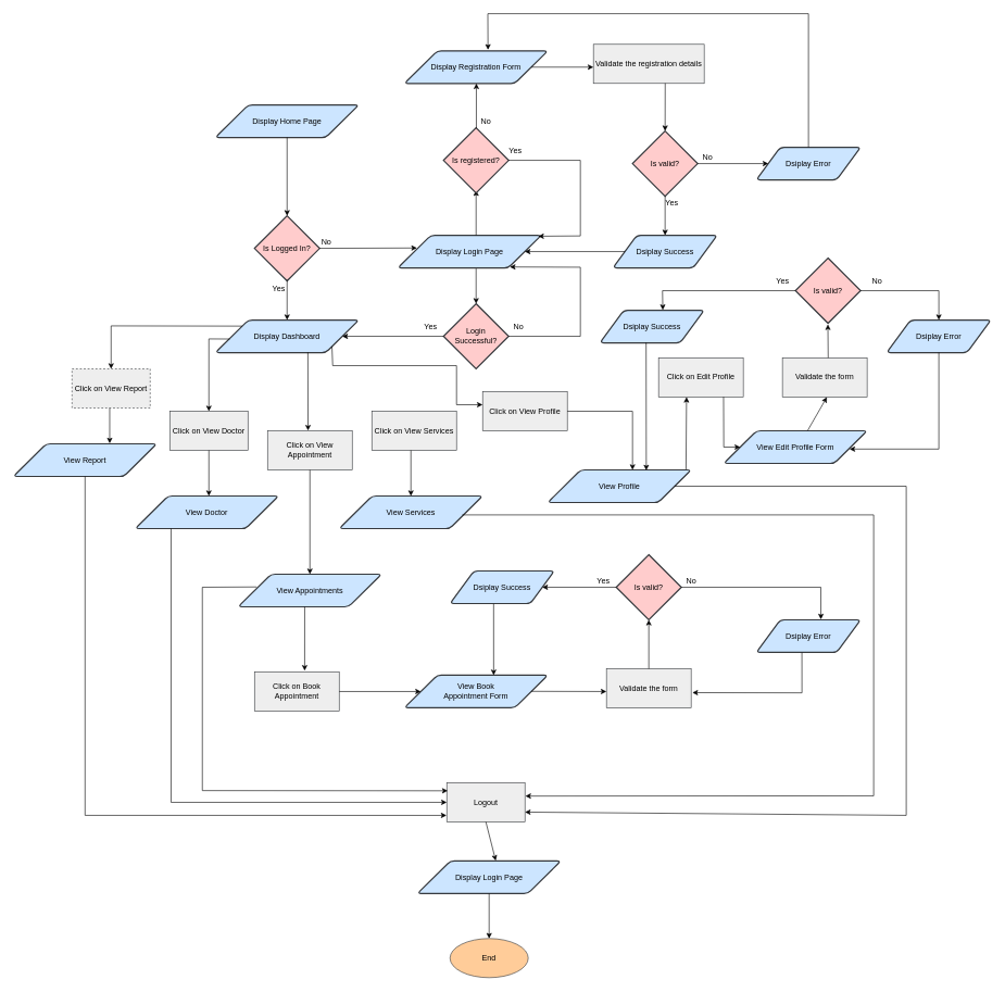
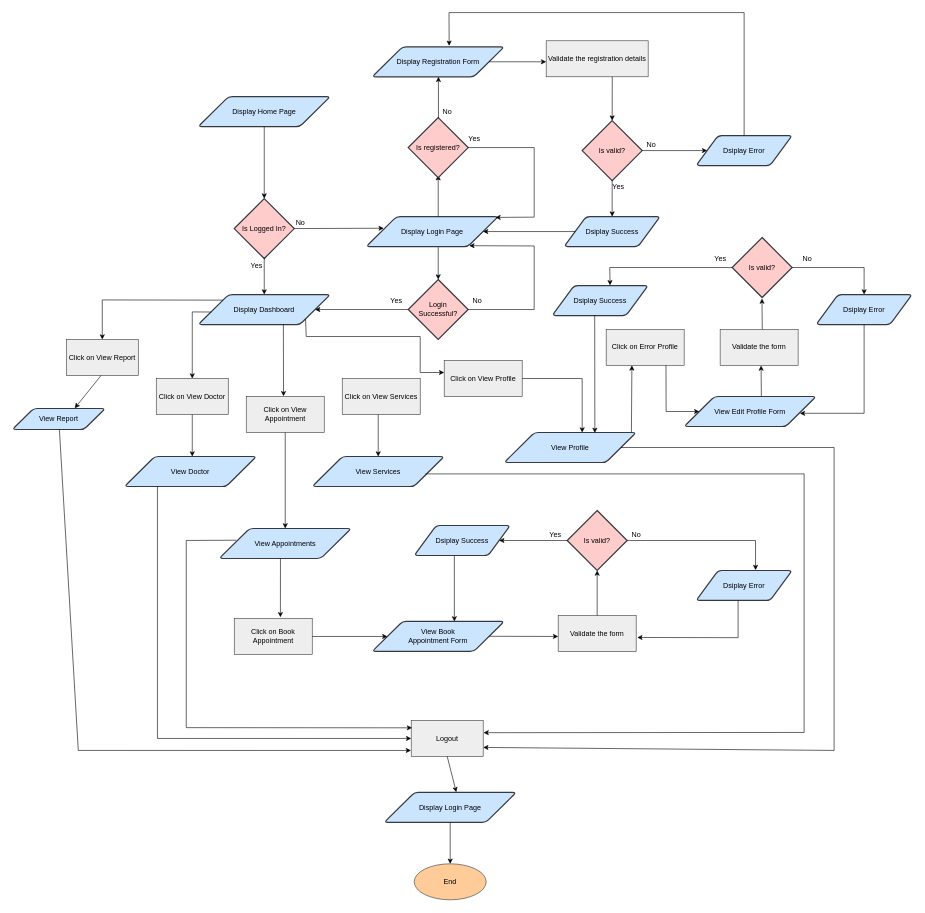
- <mxCell id="72" value="Click on Edit Profile" style="rounded=0;whiteSpace=wrap;html=1;fillColor=#eeeeee;strokeColor=#36393d;" vertex="1" parent="1"><mxGeometry x="1010" y="548" width="130" height="60" as="geometry" /></mxCell>
+ <mxCell id="72" value="Click on Error Profile" style="rounded=0;whiteSpace=wrap;html=1;fillColor=#eeeeee;strokeColor=#36393d;" vertex="1" parent="1"><mxGeometry x="1010" y="548" width="130" height="60" as="geometry" /></mxCell>
- <mxCell id="53" value="Click on View Report" style="rounded=0;whiteSpace=wrap;html=1;fillColor=#eeeeee;strokeColor=#36393d;dashed=1;" vertex="1" parent="1"><mxGeometry x="110" y="565" width="120" height="60" as="geometry" /></mxCell>
+ <mxCell id="53" value="Click on View Report" style="rounded=0;whiteSpace=wrap;html=1;fillColor=#eeeeee;strokeColor=#36393d;" vertex="1" parent="1"><mxGeometry x="110" y="565" width="120" height="60" as="geometry" /></mxCell>
- <mxCell id="71" value="View Edit Profile Form" style="shape=parallelogram;html=1;strokeWidth=2;perimeter=parallelogramPerimeter;whiteSpace=wrap;rounded=1;arcSize=12;size=0.23;fillColor=#cce5ff;strokeColor=#36393d;" vertex="1" parent="1"><mxGeometry x="1110" y="660" width="220" height="50" as="geometry" /></mxCell>
+ <mxCell id="71" value="View Edit Profile Form" style="shape=parallelogram;html=1;strokeWidth=2;perimeter=parallelogramPerimeter;whiteSpace=wrap;rounded=1;arcSize=12;size=0.23;fillColor=#cce5ff;strokeColor=#36393d;" vertex="1" parent="1"><mxGeometry x="1140" y="660" width="220" height="50" as="geometry" /></mxCell>
- <mxCell id="54" value="View Report" style="shape=parallelogram;html=1;strokeWidth=2;perimeter=parallelogramPerimeter;whiteSpace=wrap;rounded=1;arcSize=12;size=0.23;fillColor=#cce5ff;strokeColor=#36393d;" vertex="1" parent="1"><mxGeometry x="20" y="680" width="220" height="50" as="geometry" /></mxCell>
+ <mxCell id="54" value="View Report" style="shape=parallelogram;html=1;strokeWidth=2;perimeter=parallelogramPerimeter;whiteSpace=wrap;rounded=1;arcSize=12;size=0.23;fillColor=#cce5ff;strokeColor=#36393d;" vertex="1" parent="1"><mxGeometry x="20" y="680" width="155" height="35" as="geometry" /></mxCell>
